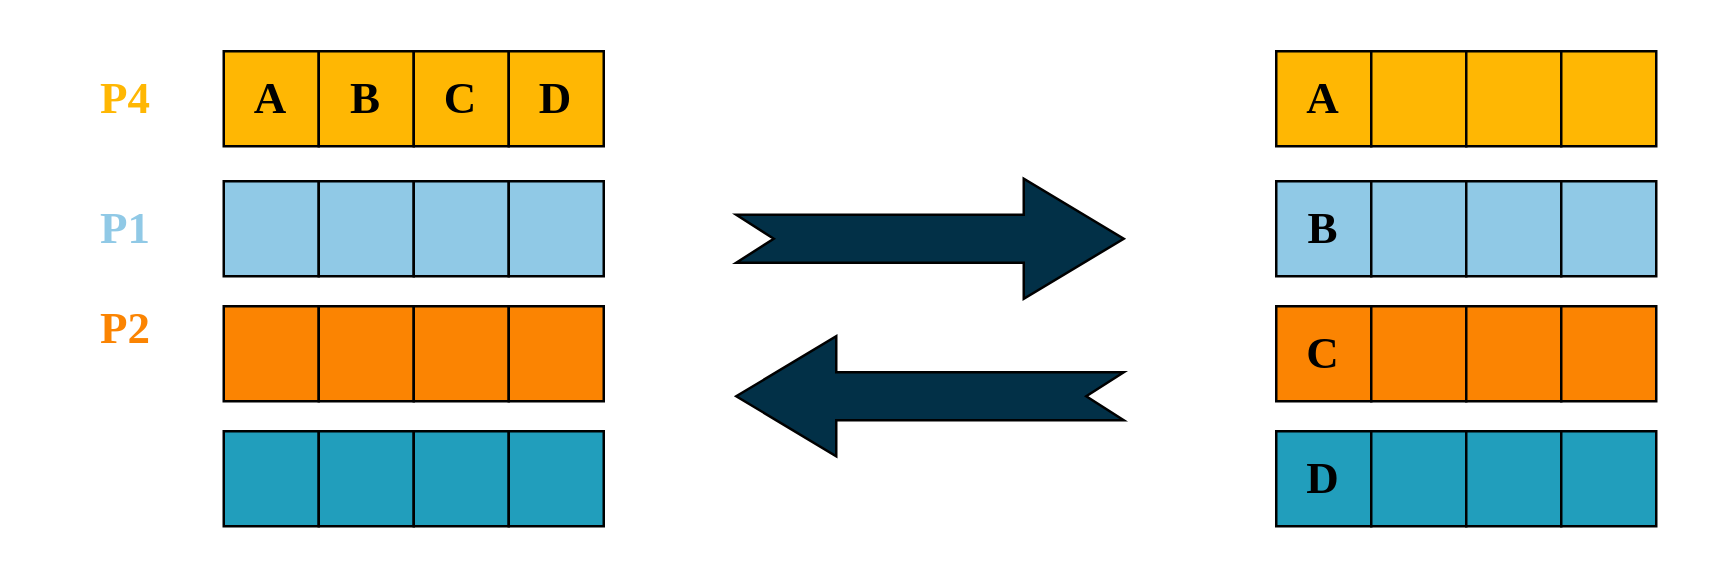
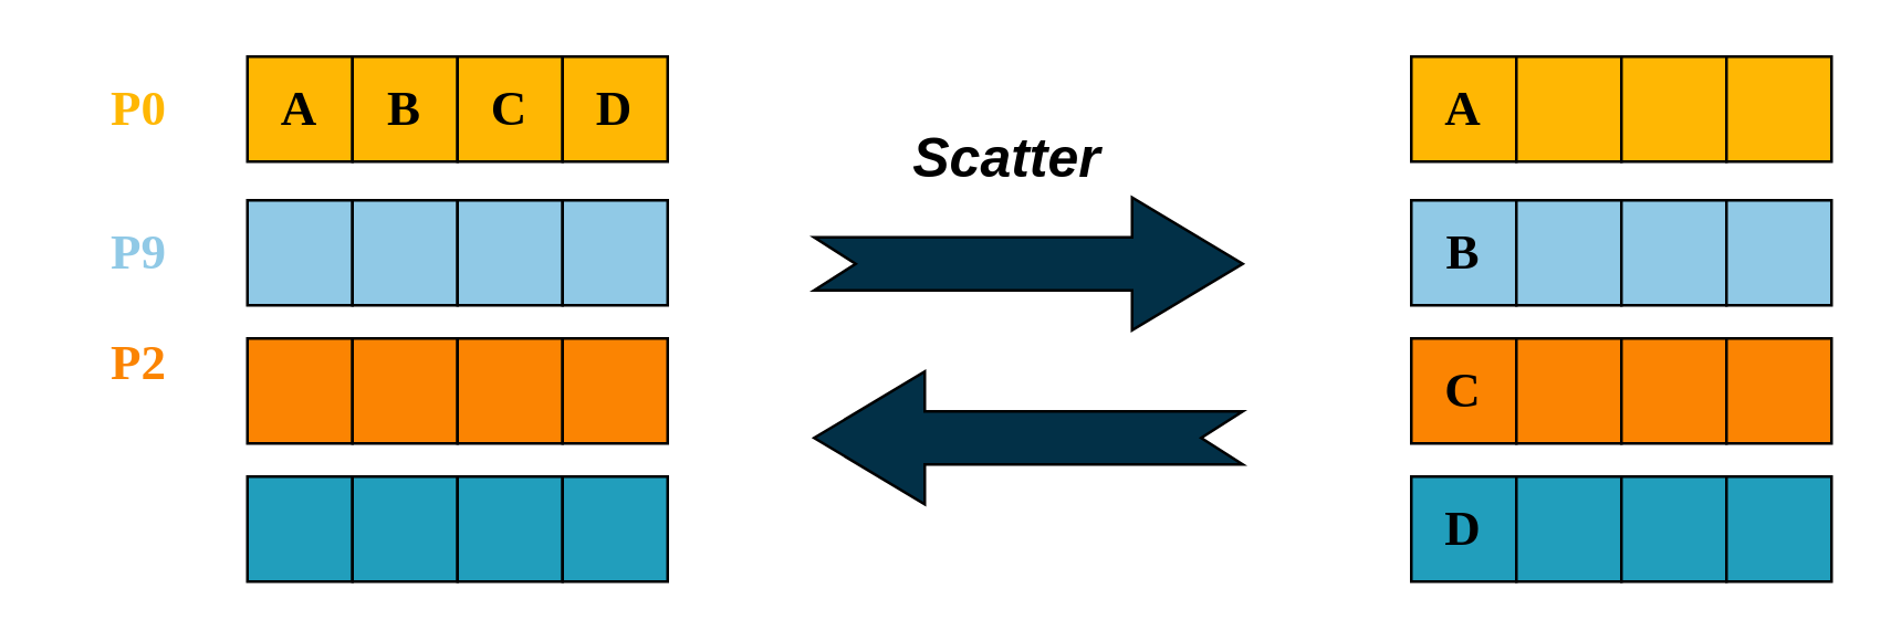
- <mxCell id="18" value="&lt;font color=&quot;#ffb703&quot; style=&quot;font-size: 18px;&quot; face=&quot;Times New Roman&quot;&gt;&lt;b&gt;P4&lt;/b&gt;&lt;/font&gt;" style="text;html=1;strokeColor=none;fillColor=none;align=center;verticalAlign=middle;whiteSpace=wrap;rounded=0;" vertex="1" parent="1"><mxGeometry x="20" y="24" width="60" height="30" as="geometry" /></mxCell>
+ <mxCell id="18" value="&lt;font color=&quot;#ffb703&quot; style=&quot;font-size: 18px;&quot; face=&quot;Times New Roman&quot;&gt;&lt;b&gt;P0&lt;/b&gt;&lt;/font&gt;" style="text;html=1;strokeColor=none;fillColor=none;align=center;verticalAlign=middle;whiteSpace=wrap;rounded=0;" vertex="1" parent="1"><mxGeometry x="20" y="24" width="60" height="30" as="geometry" /></mxCell>
+ <mxCell id="22" value="&lt;font style=&quot;font-size: 20px;&quot;&gt;&lt;b style=&quot;&quot;&gt;&lt;i style=&quot;&quot;&gt;Scatter&lt;/i&gt;&lt;/b&gt;&lt;/font&gt;" style="text;html=1;strokeColor=none;fillColor=none;align=center;verticalAlign=middle;whiteSpace=wrap;rounded=0;" vertex="1" parent="1"><mxGeometry x="297" y="41" width="134" height="30" as="geometry" /></mxCell>
- <mxCell id="19" value="&lt;font color=&quot;#90c9e6&quot; style=&quot;font-size: 18px;&quot; face=&quot;Times New Roman&quot;&gt;&lt;b&gt;P1&lt;/b&gt;&lt;/font&gt;" style="text;html=1;strokeColor=none;fillColor=none;align=center;verticalAlign=middle;whiteSpace=wrap;rounded=0;" vertex="1" parent="1"><mxGeometry x="20" y="76" width="60" height="30" as="geometry" /></mxCell>
+ <mxCell id="19" value="&lt;font color=&quot;#90c9e6&quot; style=&quot;font-size: 18px;&quot; face=&quot;Times New Roman&quot;&gt;&lt;b&gt;P9&lt;/b&gt;&lt;/font&gt;" style="text;html=1;strokeColor=none;fillColor=none;align=center;verticalAlign=middle;whiteSpace=wrap;rounded=0;" vertex="1" parent="1"><mxGeometry x="20" y="76" width="60" height="30" as="geometry" /></mxCell>
